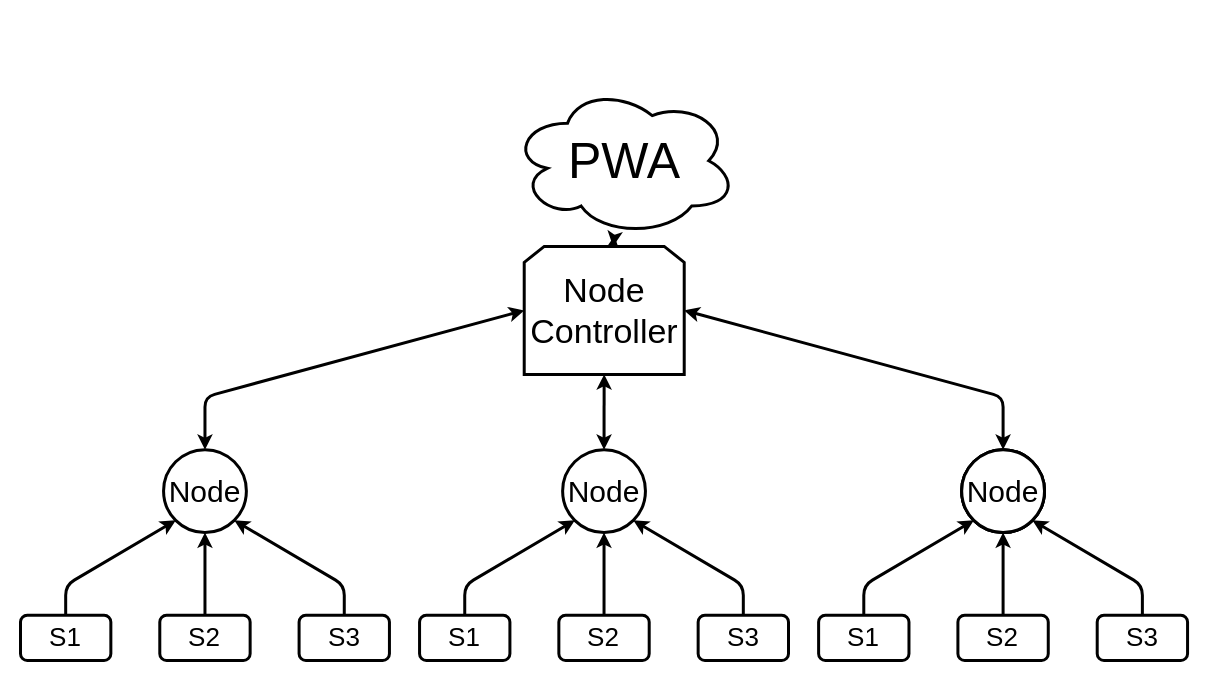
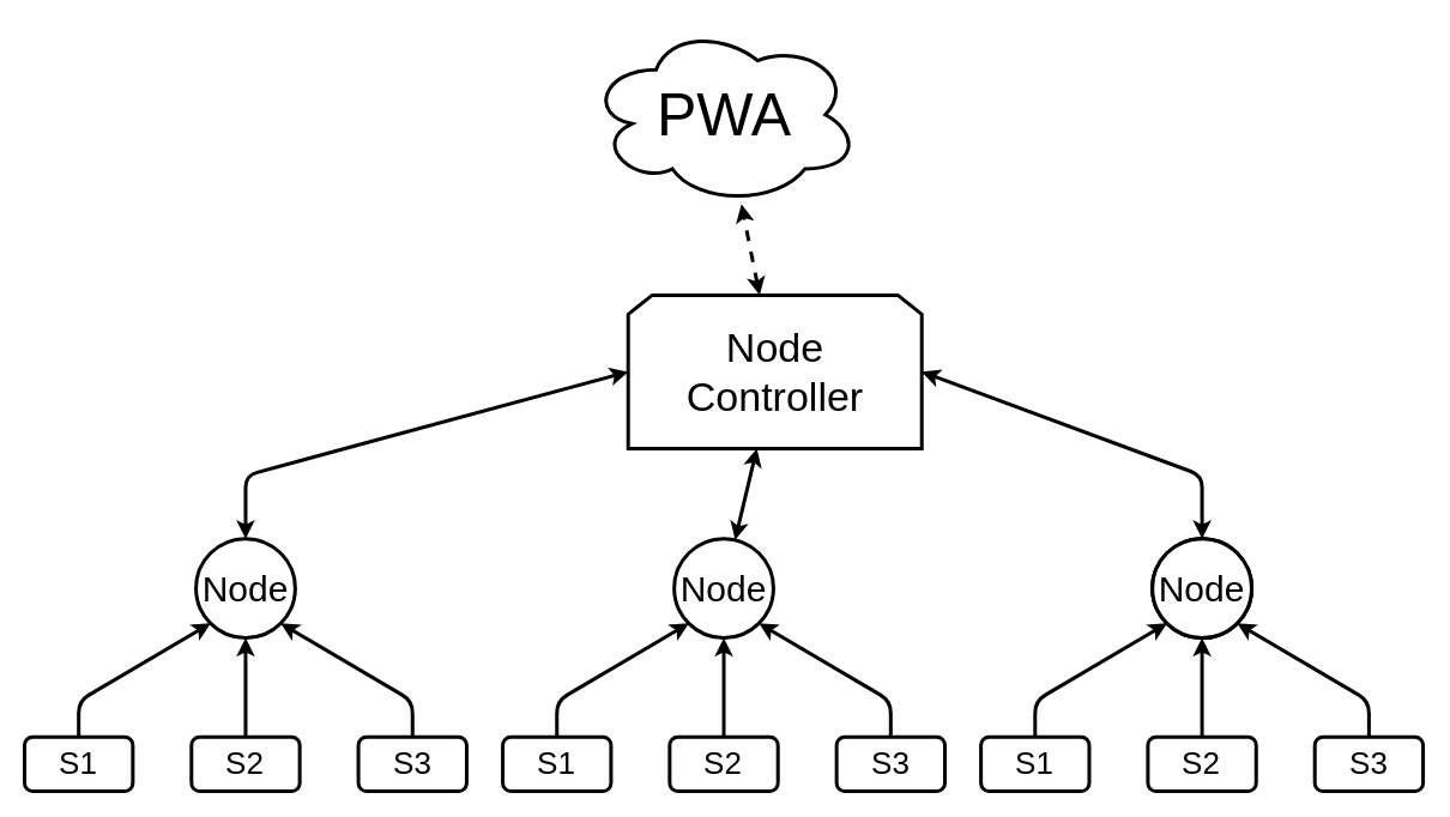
- <mxCell id="3" value="&lt;font style=&quot;font-size: 50px&quot;&gt;PWA&lt;/font&gt;" style="ellipse;shape=cloud;whiteSpace=wrap;html=1;strokeWidth=3;" vertex="1" parent="2"><mxGeometry x="490.589" y="65" width="225.883" height="150.588" as="geometry" /></mxCell>
+ <mxCell id="3" value="&lt;font style=&quot;font-size: 50px&quot;&gt;PWA&lt;/font&gt;" style="ellipse;shape=cloud;whiteSpace=wrap;html=1;strokeWidth=3;" vertex="1" parent="2"><mxGeometry x="470.589" width="225.883" height="150.588" as="geometry" /></mxCell>
- <mxCell id="5" value="&lt;div style=&quot;font-size: 34px&quot;&gt;&lt;font style=&quot;font-size: 34px&quot;&gt;Node&lt;/font&gt;&lt;/div&gt;&lt;div style=&quot;font-size: 34px&quot;&gt;&lt;font style=&quot;font-size: 34px&quot;&gt;Controller&lt;/font&gt;&lt;font style=&quot;font-size: 34px&quot;&gt;&lt;br&gt;&lt;/font&gt;&lt;/div&gt;" style="shape=loopLimit;whiteSpace=wrap;html=1;strokeWidth=3;" vertex="1" parent="2"><mxGeometry x="503.718" y="225.882" width="160.0" height="128" as="geometry" /></mxCell>
+ <mxCell id="5" value="&lt;div style=&quot;font-size: 34px&quot;&gt;&lt;font style=&quot;font-size: 34px&quot;&gt;Node&lt;/font&gt;&lt;/div&gt;&lt;div style=&quot;font-size: 34px&quot;&gt;&lt;font style=&quot;font-size: 34px&quot;&gt;Controller&lt;/font&gt;&lt;font style=&quot;font-size: 34px&quot;&gt;&lt;br&gt;&lt;/font&gt;&lt;/div&gt;" style="shape=loopLimit;whiteSpace=wrap;html=1;strokeWidth=3;" vertex="1" parent="2"><mxGeometry x="503.718" y="225.882" width="245" height="128" as="geometry" /></mxCell>
